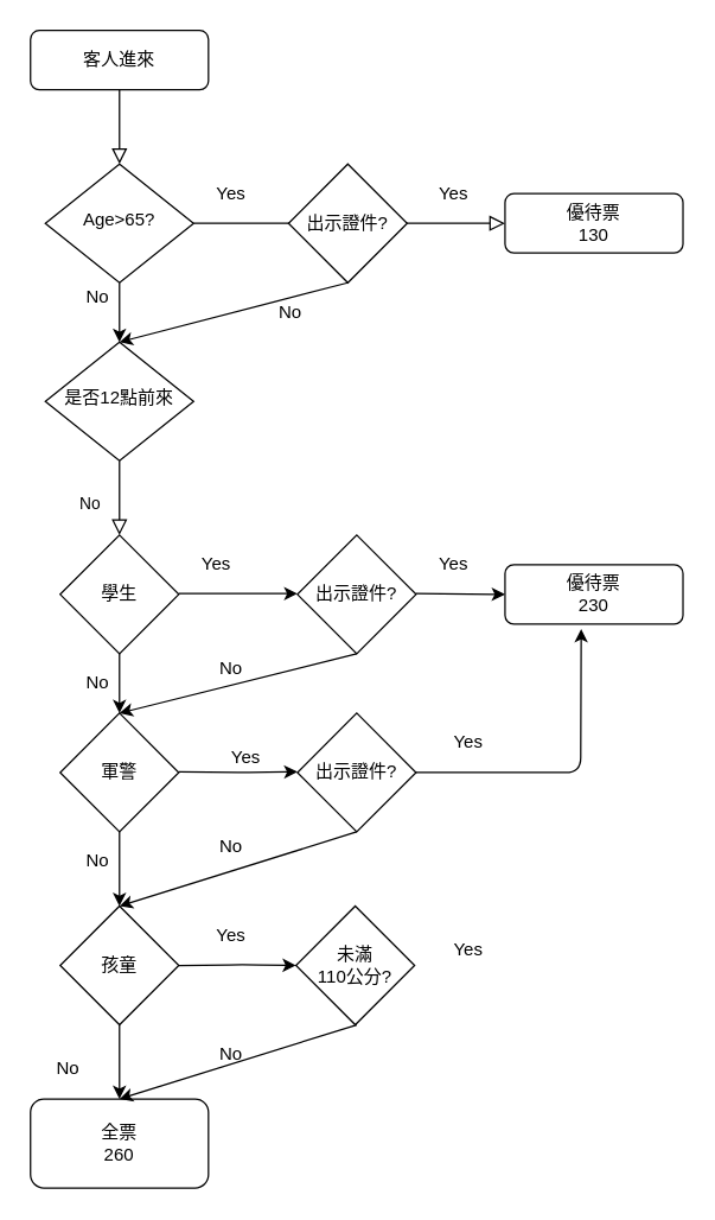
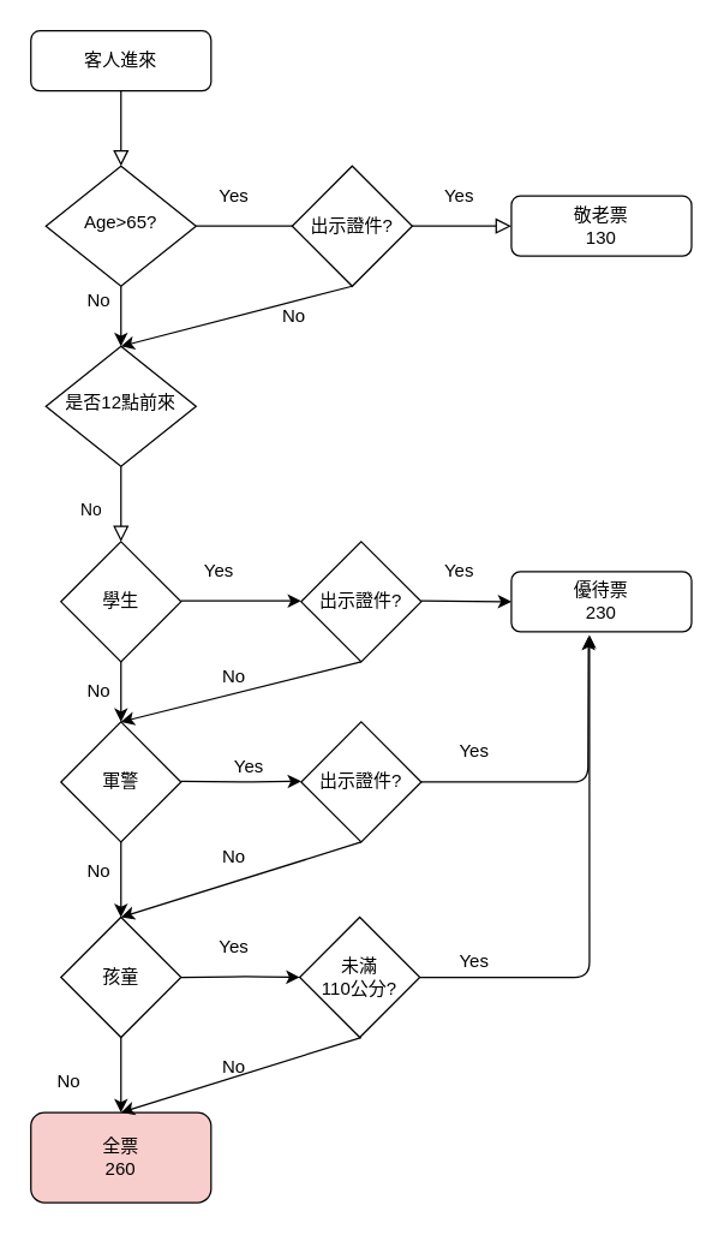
- <mxCell id="6" value="&lt;div&gt;優待票&lt;/div&gt;&lt;div&gt;130&lt;/div&gt;" style="rounded=1;whiteSpace=wrap;html=1;fontSize=12;glass=0;strokeWidth=1;shadow=0;" parent="1" vertex="1"><mxGeometry x="340" y="130" width="120" height="40" as="geometry" /></mxCell>
+ <mxCell id="6" value="&lt;div&gt;敬老票&lt;/div&gt;&lt;div&gt;130&lt;/div&gt;" style="rounded=1;whiteSpace=wrap;html=1;fontSize=12;glass=0;strokeWidth=1;shadow=0;" parent="1" vertex="1"><mxGeometry x="340" y="130" width="120" height="40" as="geometry" /></mxCell>
+ <mxCell id="37" value="" style="endArrow=classic;html=1;exitX=1;exitY=0.5;exitDx=0;exitDy=0;entryX=0.433;entryY=1.05;entryDx=0;entryDy=0;entryPerimeter=0;" edge="1" parent="1" source="35" target="28"><mxGeometry width="50" height="50" relative="1" as="geometry"><mxPoint x="240" y="570" as="sourcePoint" /><mxPoint x="390" y="430" as="targetPoint" /><Array as="points"><mxPoint x="392" y="650" /></Array></mxGeometry></mxCell>
- <mxCell id="40" value="&lt;div&gt;全票&lt;/div&gt;&lt;div&gt;260&lt;/div&gt;" style="rounded=1;whiteSpace=wrap;html=1;" vertex="1" parent="1"><mxGeometry x="20" y="740" width="120" height="60" as="geometry" /></mxCell>
+ <mxCell id="40" value="&lt;div&gt;全票&lt;/div&gt;&lt;div&gt;260&lt;/div&gt;" style="rounded=1;whiteSpace=wrap;html=1;fillColor=#f8cecc;" vertex="1" parent="1"><mxGeometry x="20" y="740" width="120" height="60" as="geometry" /></mxCell>
